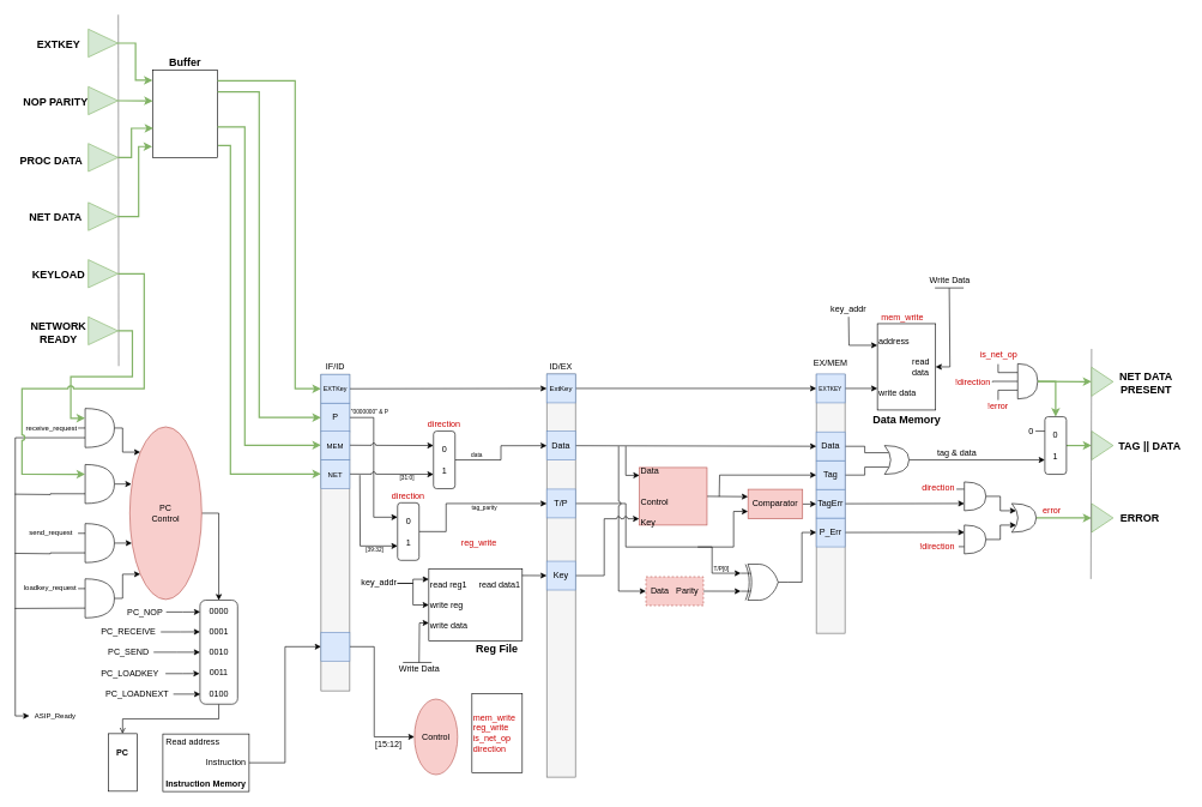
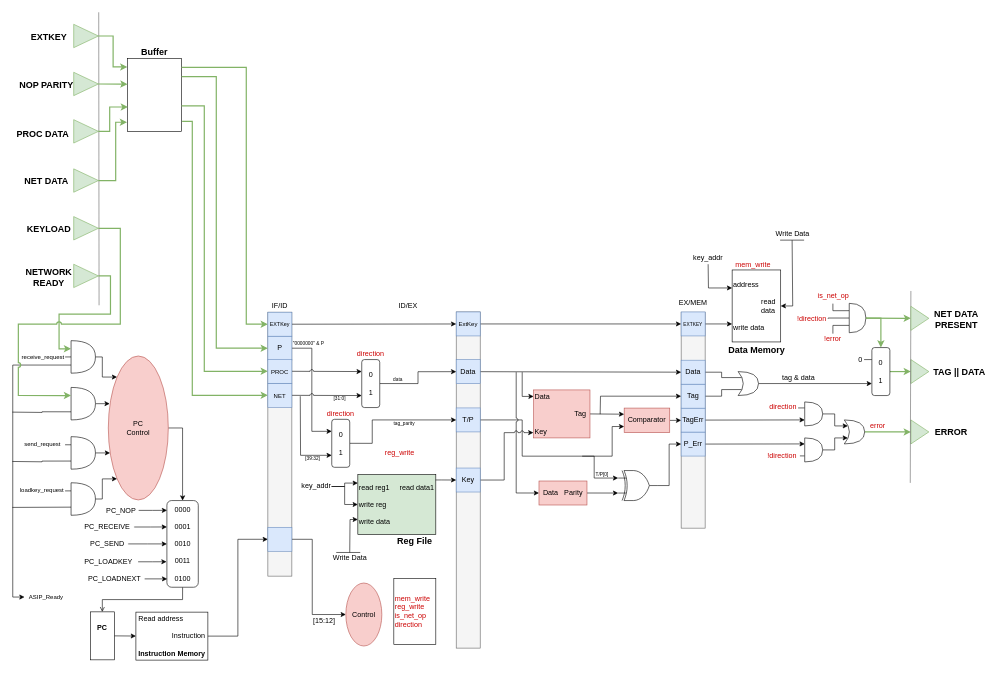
- <mxCell id="16" value="ID/EX" style="text;html=1;strokeColor=none;fillColor=none;align=center;verticalAlign=middle;whiteSpace=wrap;rounded=0;" parent="1" vertex="1"><mxGeometry x="760" y="499.58" width="40" height="20" as="geometry" /></mxCell>
+ <mxCell id="16" value="ID/EX" style="text;html=1;strokeColor=none;fillColor=none;align=center;verticalAlign=middle;whiteSpace=wrap;rounded=0;" parent="1" vertex="1"><mxGeometry x="660" y="499.58" width="40" height="20" as="geometry" /></mxCell>
- <mxCell id="147" value="MEM" style="whiteSpace=wrap;html=1;aspect=fixed;fillColor=#dae8fc;strokeColor=#6c8ebf;fontSize=10;" vertex="1" parent="1"><mxGeometry x="446" y="598.5" width="40" height="40" as="geometry" /></mxCell>
+ <mxCell id="147" value="PROC" style="whiteSpace=wrap;html=1;aspect=fixed;fillColor=#dae8fc;strokeColor=#6c8ebf;fontSize=10;" vertex="1" parent="1"><mxGeometry x="446" y="598.5" width="40" height="40" as="geometry" /></mxCell>
- <mxCell id="32" value="&lt;div&gt;&lt;span&gt;Data&lt;/span&gt;&lt;/div&gt;&lt;div&gt;&lt;br&gt;&lt;/div&gt;&lt;div&gt;&amp;nbsp; &amp;nbsp; &amp;nbsp; &amp;nbsp; &amp;nbsp; &amp;nbsp; &amp;nbsp; &amp;nbsp; &amp;nbsp; &amp;nbsp; Control&lt;/div&gt;&lt;div&gt;&lt;br&gt;&lt;/div&gt;&lt;div&gt;Key&lt;/div&gt;" style="rounded=0;whiteSpace=wrap;html=1;fillColor=#f8cecc;strokeColor=#b85450;align=left;" parent="1" vertex="1"><mxGeometry x="889" y="649.58" width="94" height="80" as="geometry" /></mxCell>
+ <mxCell id="32" value="&lt;div&gt;&lt;span&gt;Data&lt;/span&gt;&lt;/div&gt;&lt;div&gt;&lt;br&gt;&lt;/div&gt;&lt;div&gt;&amp;nbsp; &amp;nbsp; &amp;nbsp; &amp;nbsp; &amp;nbsp; &amp;nbsp; &amp;nbsp; &amp;nbsp; &amp;nbsp; &amp;nbsp; Tag&lt;/div&gt;&lt;div&gt;&lt;br&gt;&lt;/div&gt;&lt;div&gt;Key&lt;/div&gt;" style="rounded=0;whiteSpace=wrap;html=1;fillColor=#f8cecc;strokeColor=#b85450;align=left;" parent="1" vertex="1"><mxGeometry x="889" y="649.58" width="94" height="80" as="geometry" /></mxCell>
- <mxCell id="28" value="Data&amp;nbsp; &amp;nbsp;Parity" style="rounded=0;whiteSpace=wrap;html=1;fillColor=#f8cecc;strokeColor=#b85450;dashed=1;" parent="1" vertex="1"><mxGeometry x="898" y="801.42" width="80" height="40" as="geometry" /></mxCell>
+ <mxCell id="28" value="Data&amp;nbsp; &amp;nbsp;Parity" style="rounded=0;whiteSpace=wrap;html=1;fillColor=#f8cecc;strokeColor=#b85450;" parent="1" vertex="1"><mxGeometry x="898" y="801.42" width="80" height="40" as="geometry" /></mxCell>
- <mxCell id="9" value="&lt;div&gt;&lt;span&gt;read reg1&amp;nbsp; &amp;nbsp; &amp;nbsp;read data1&lt;/span&gt;&lt;/div&gt;&lt;div style=&quot;text-align: right&quot;&gt;&lt;br&gt;&lt;/div&gt;&lt;div&gt;&lt;span&gt;write reg&lt;/span&gt;&lt;/div&gt;&lt;div&gt;&lt;span&gt;&lt;br&gt;&lt;/span&gt;&lt;/div&gt;write data" style="rounded=0;whiteSpace=wrap;html=1;align=left;" parent="1" vertex="1"><mxGeometry x="596" y="790.58" width="130" height="100" as="geometry" /></mxCell>
+ <mxCell id="9" value="&lt;div&gt;&lt;span&gt;read reg1&amp;nbsp; &amp;nbsp; &amp;nbsp;read data1&lt;/span&gt;&lt;/div&gt;&lt;div style=&quot;text-align: right&quot;&gt;&lt;br&gt;&lt;/div&gt;&lt;div&gt;&lt;span&gt;write reg&lt;/span&gt;&lt;/div&gt;&lt;div&gt;&lt;span&gt;&lt;br&gt;&lt;/span&gt;&lt;/div&gt;write data" style="rounded=0;whiteSpace=wrap;html=1;align=left;fillColor=#d5e8d4;" parent="1" vertex="1"><mxGeometry x="596" y="790.58" width="130" height="100" as="geometry" /></mxCell>
+ <mxCell id="5" value="" style="edgeStyle=orthogonalEdgeStyle;rounded=0;jumpStyle=arc;orthogonalLoop=1;jettySize=auto;html=1;startArrow=none;startFill=0;endArrow=classic;endFill=1;strokeColor=#000000;" edge="1" parent="1" source="6" target="7"><mxGeometry relative="1" as="geometry" /></mxCell>
